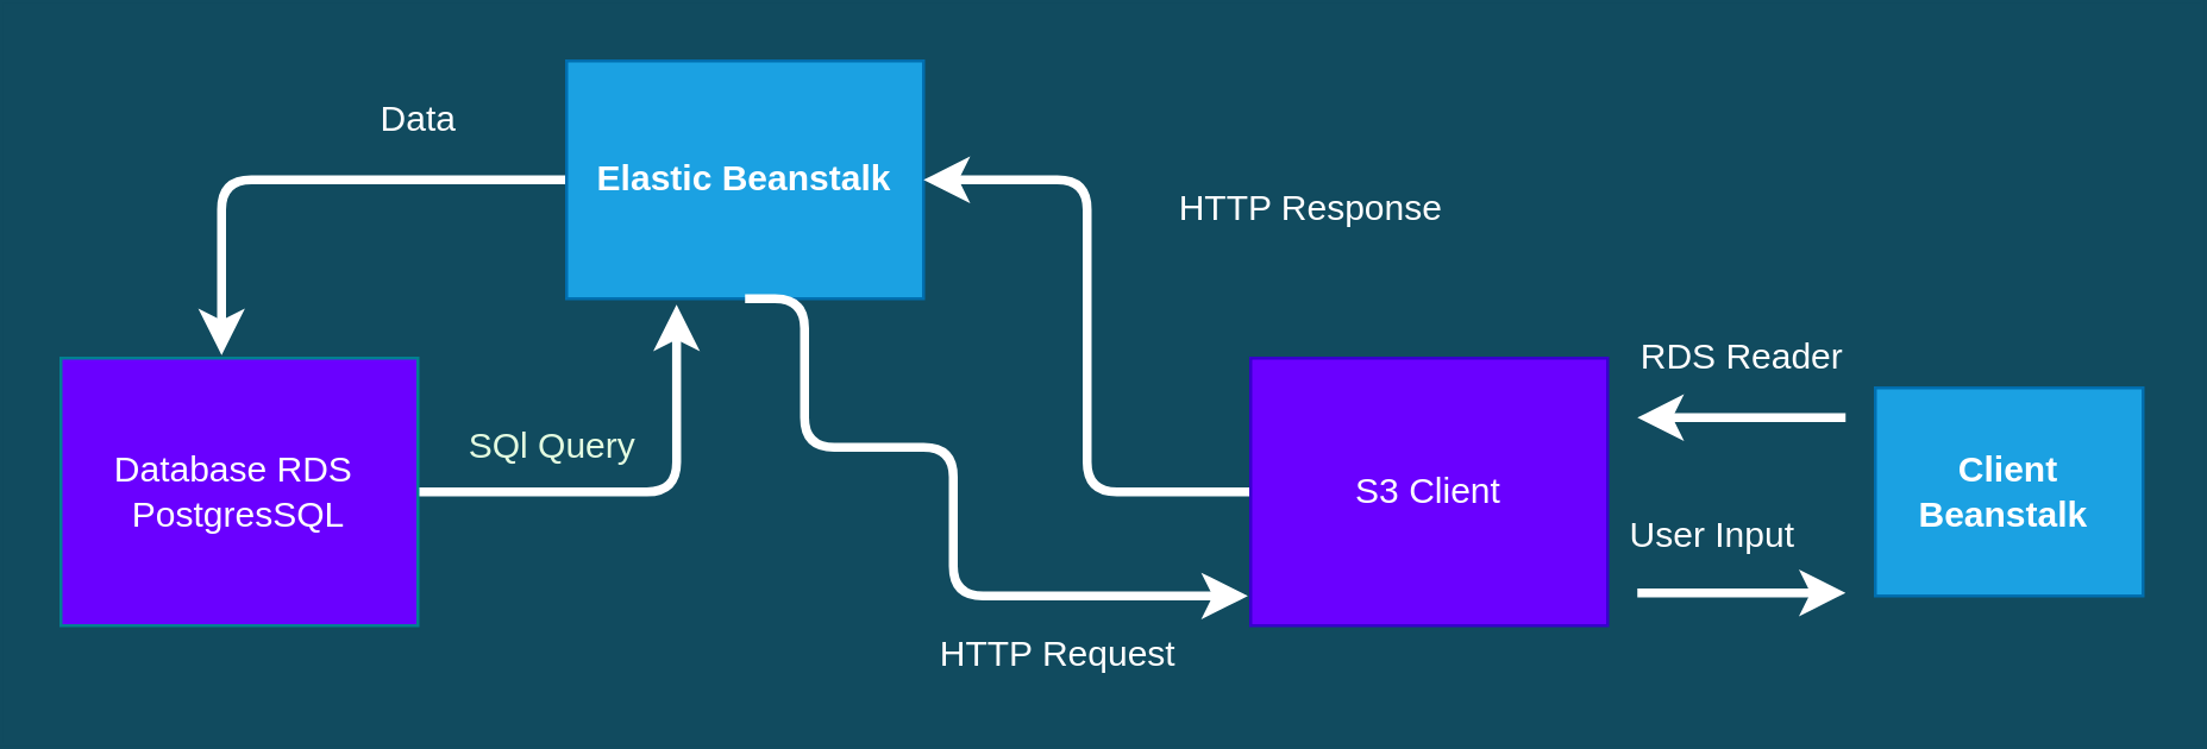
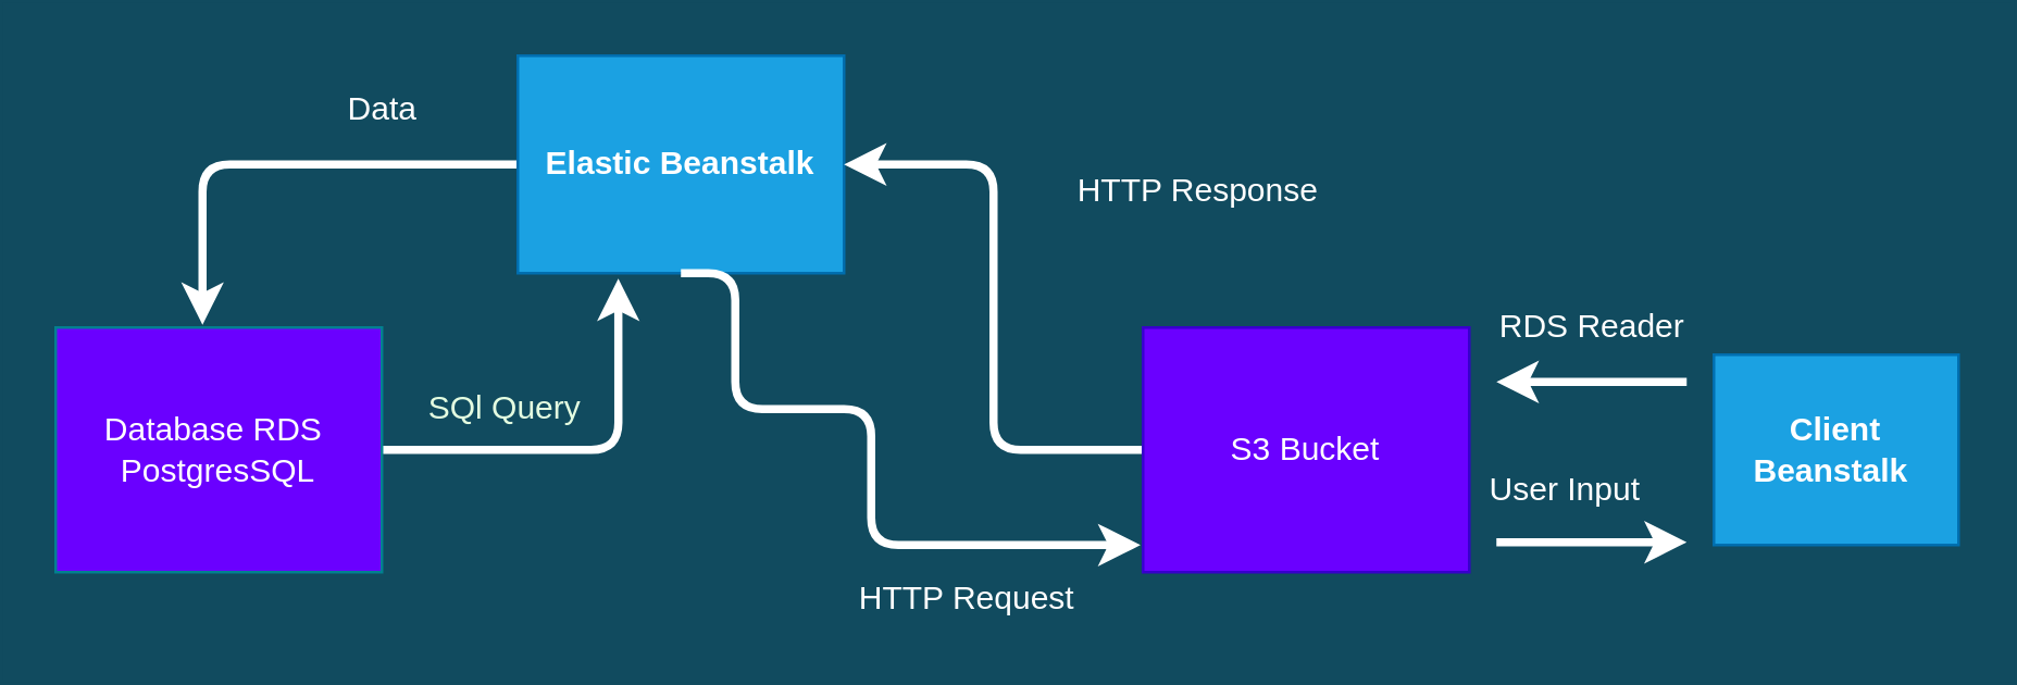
- <mxCell id="9" value="S3 Client" style="rounded=0;whiteSpace=wrap;html=1;sketch=0;fontColor=#ffffff;strokeColor=#3700CC;fillColor=#6a00ff;" vertex="1" parent="1"><mxGeometry x="420" y="120" width="120" height="90" as="geometry" /></mxCell>
+ <mxCell id="9" value="S3 Bucket" style="rounded=0;whiteSpace=wrap;html=1;sketch=0;fontColor=#ffffff;strokeColor=#3700CC;fillColor=#6a00ff;" vertex="1" parent="1"><mxGeometry x="420" y="120" width="120" height="90" as="geometry" /></mxCell>
